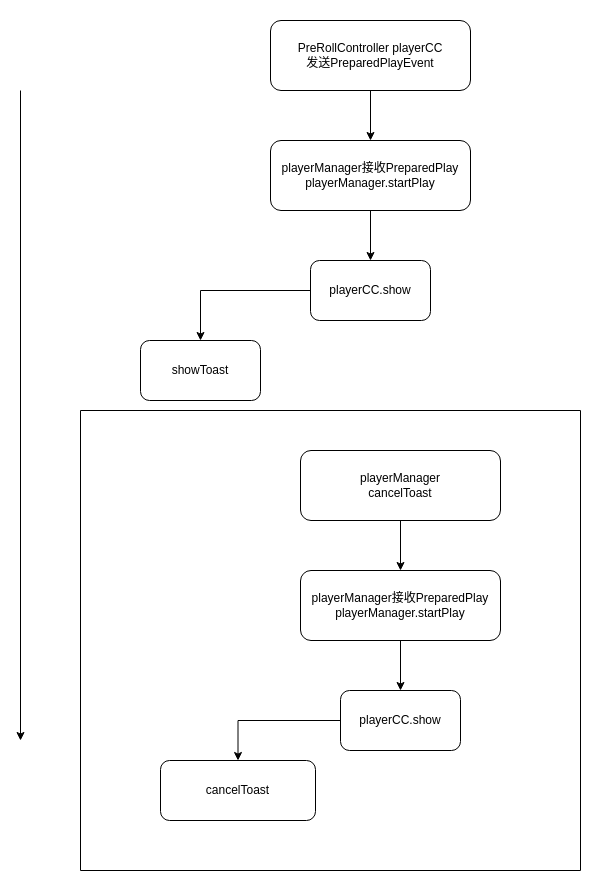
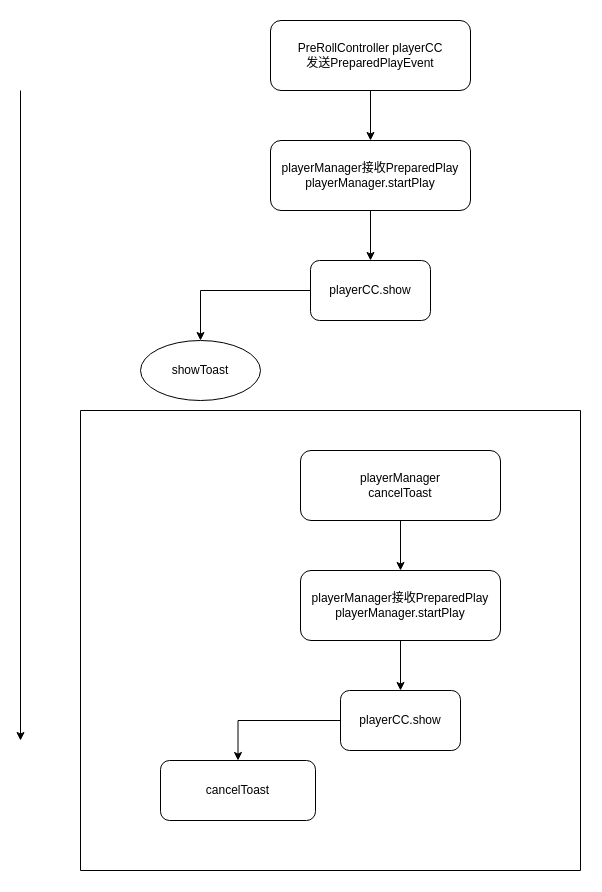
- <mxCell id="10" value="showToast" style="rounded=1;whiteSpace=wrap;html=1;" vertex="1" parent="1"><mxGeometry x="140" y="340" width="120" height="60" as="geometry" /></mxCell>
+ <mxCell id="10" value="showToast" style="ellipse;whiteSpace=wrap;html=1;" vertex="1" parent="1"><mxGeometry x="140" y="340" width="120" height="60" as="geometry" /></mxCell>
